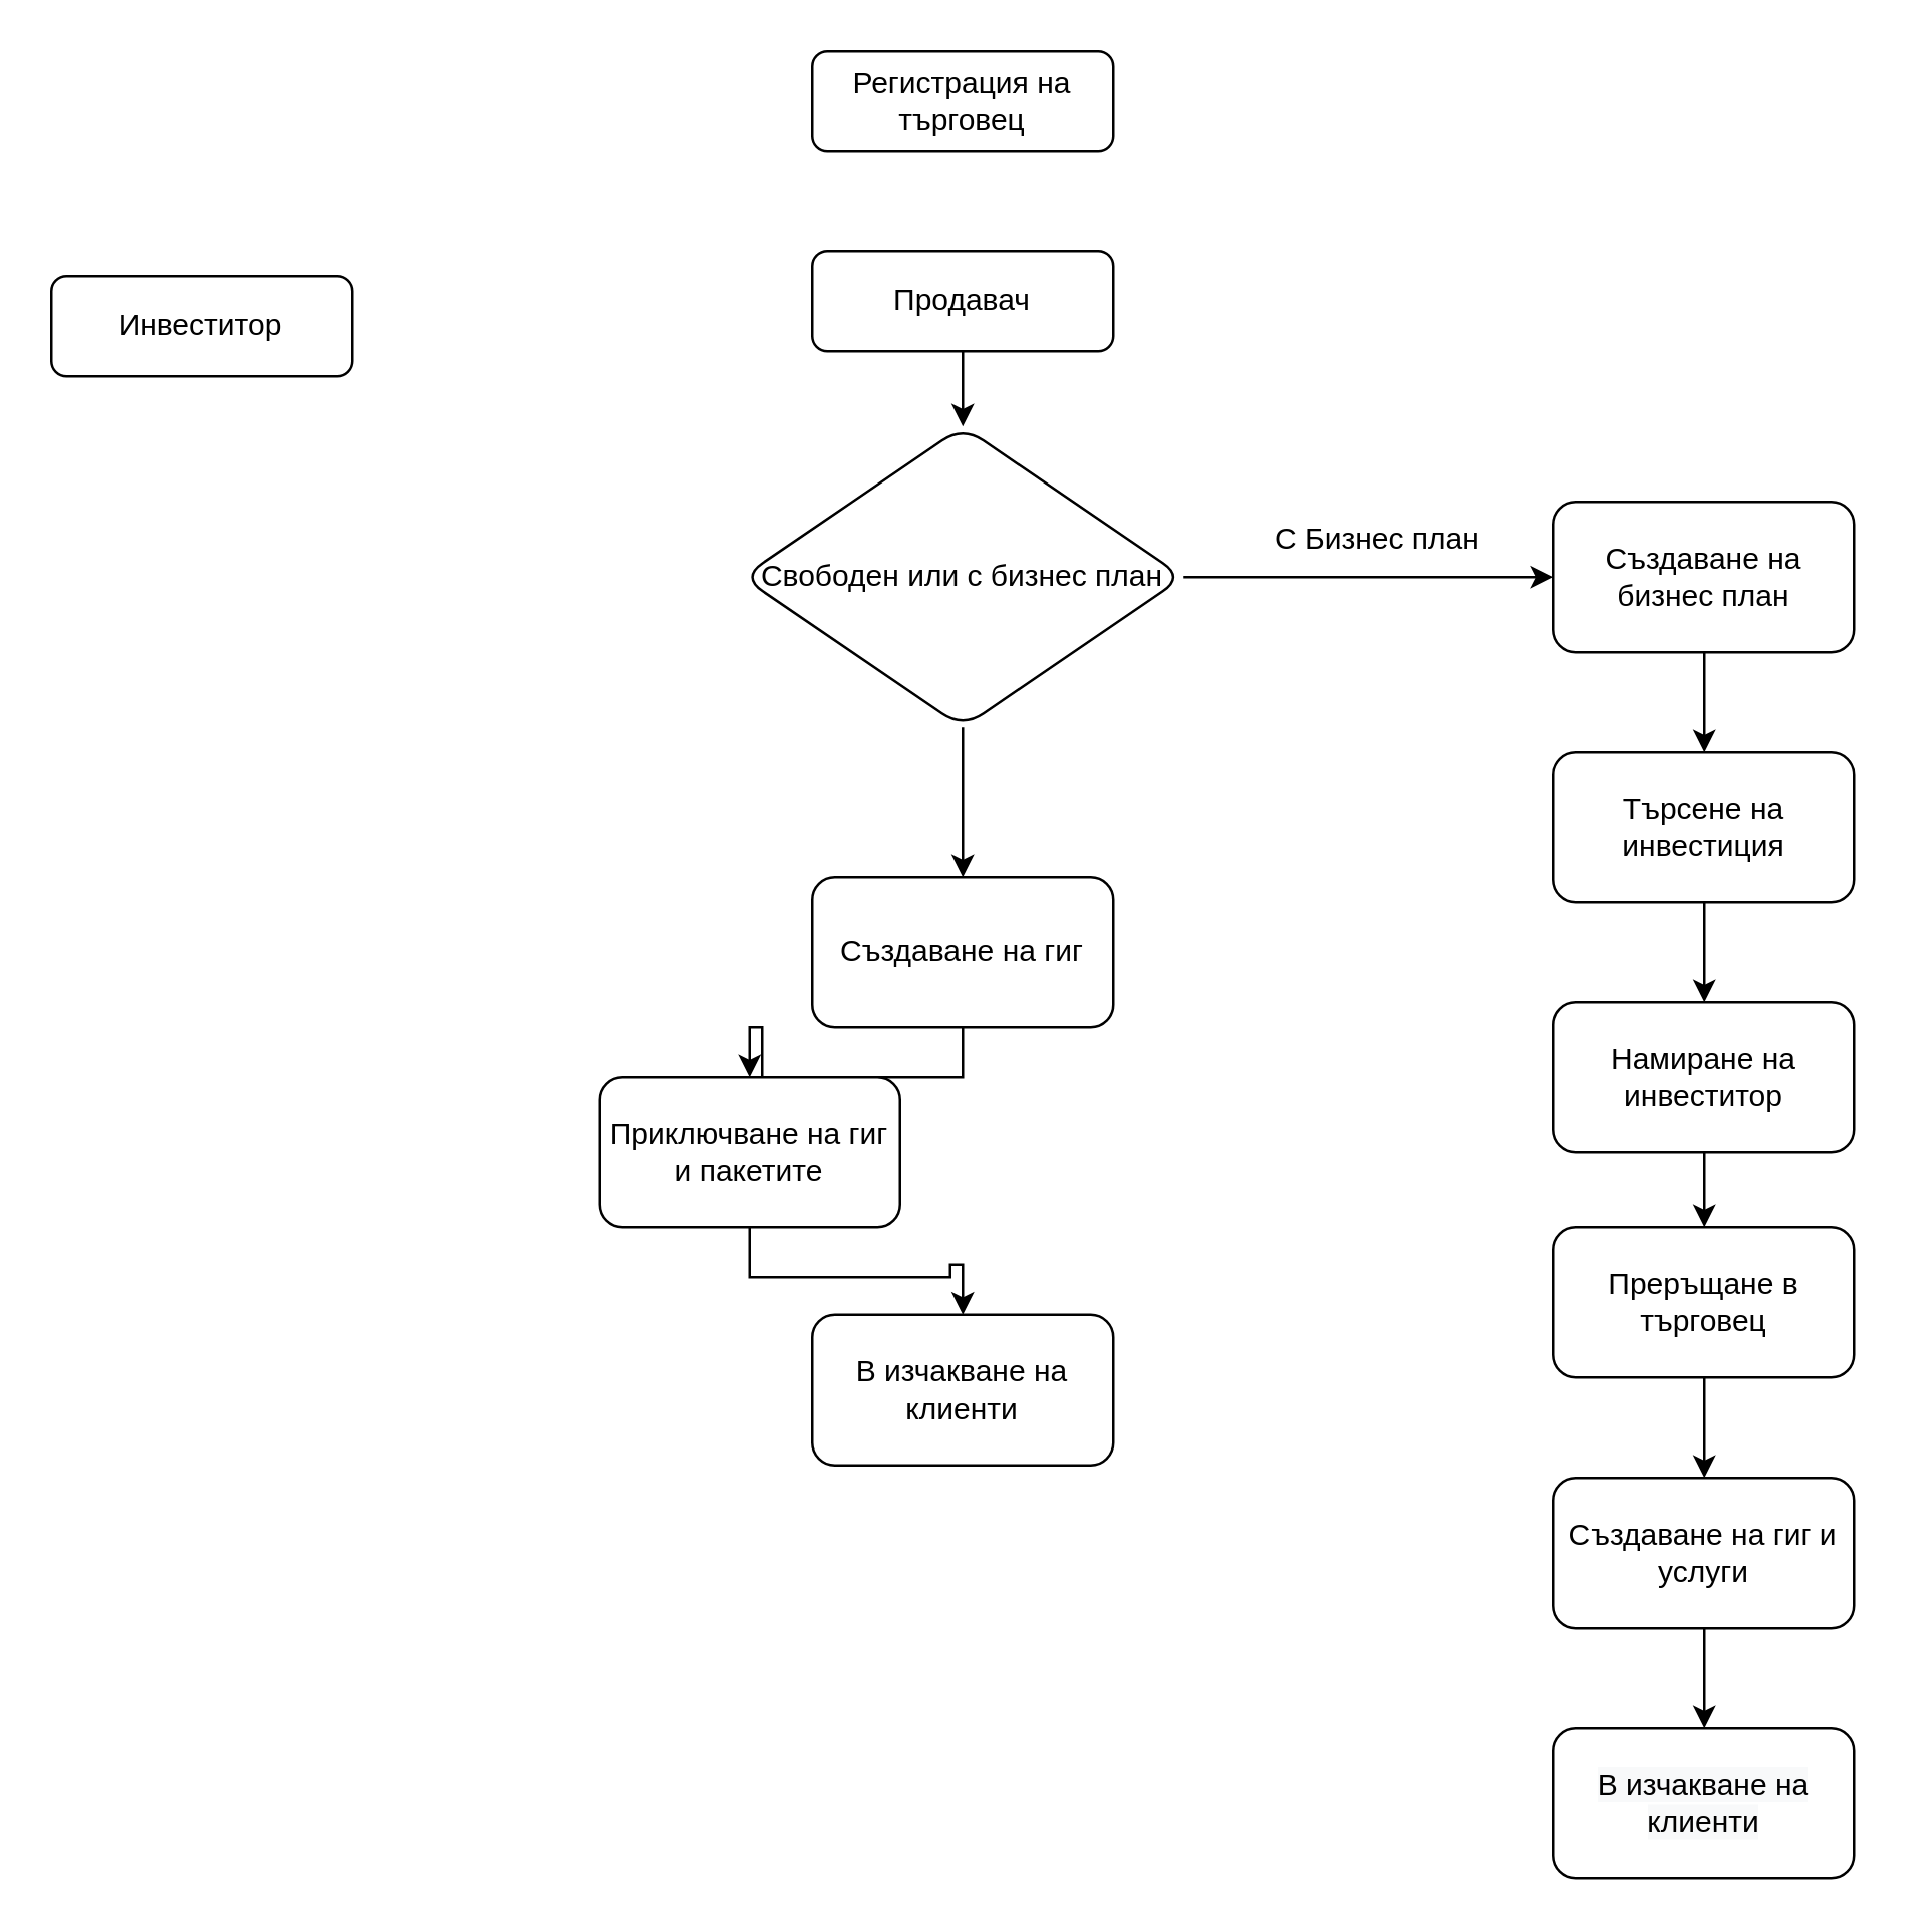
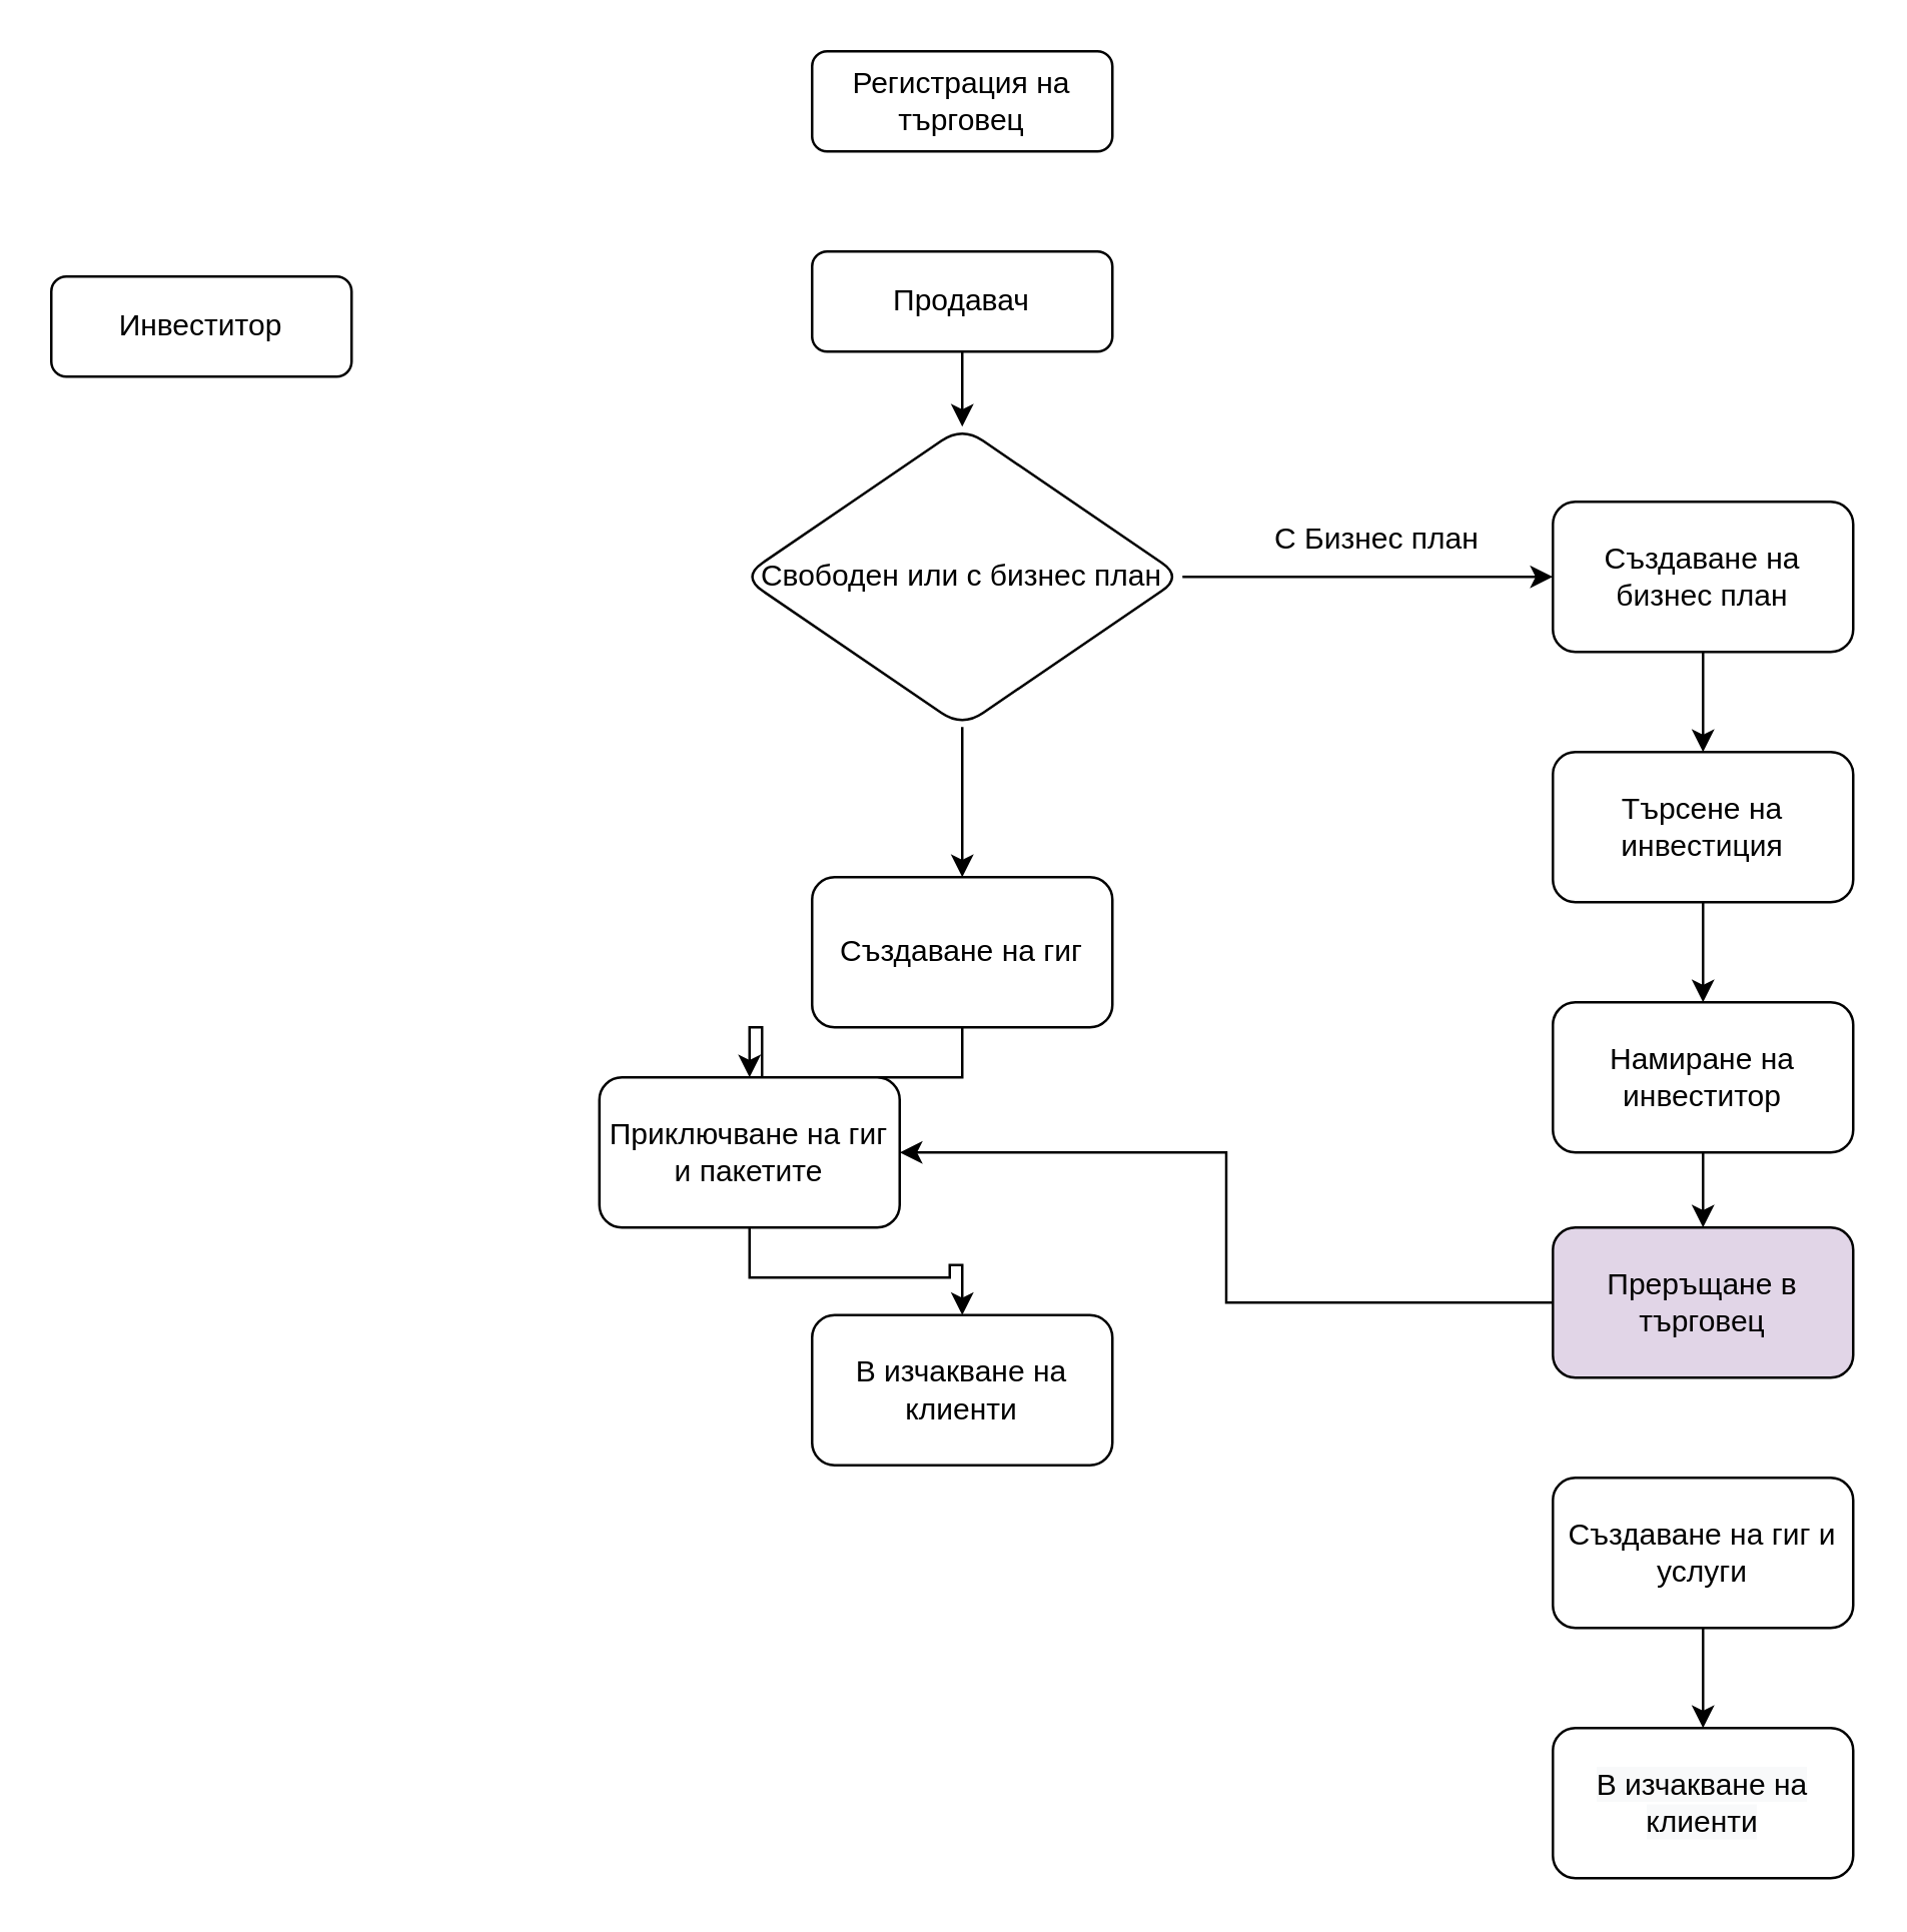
- <mxCell id="22" value="Преръщане в търговец" style="whiteSpace=wrap;html=1;rounded=1;shadow=0;strokeWidth=1;glass=0;" vertex="1" parent="1"><mxGeometry x="620" y="490" width="120" height="60" as="geometry" /></mxCell>
+ <mxCell id="22" value="Преръщане в търговец" style="whiteSpace=wrap;html=1;rounded=1;shadow=0;strokeWidth=1;glass=0;fillColor=#e1d5e7;" vertex="1" parent="1"><mxGeometry x="620" y="490" width="120" height="60" as="geometry" /></mxCell>
- <mxCell id="21" value="" style="edgeStyle=orthogonalEdgeStyle;rounded=0;orthogonalLoop=1;jettySize=auto;html=1;" edge="1" parent="1" source="22" target="25"><mxGeometry relative="1" as="geometry" /></mxCell>
+ <mxCell id="21" value="" style="edgeStyle=orthogonalEdgeStyle;rounded=0;orthogonalLoop=1;jettySize=auto;html=1;" edge="1" parent="1" source="22" target="18"><mxGeometry relative="1" as="geometry" /></mxCell>
